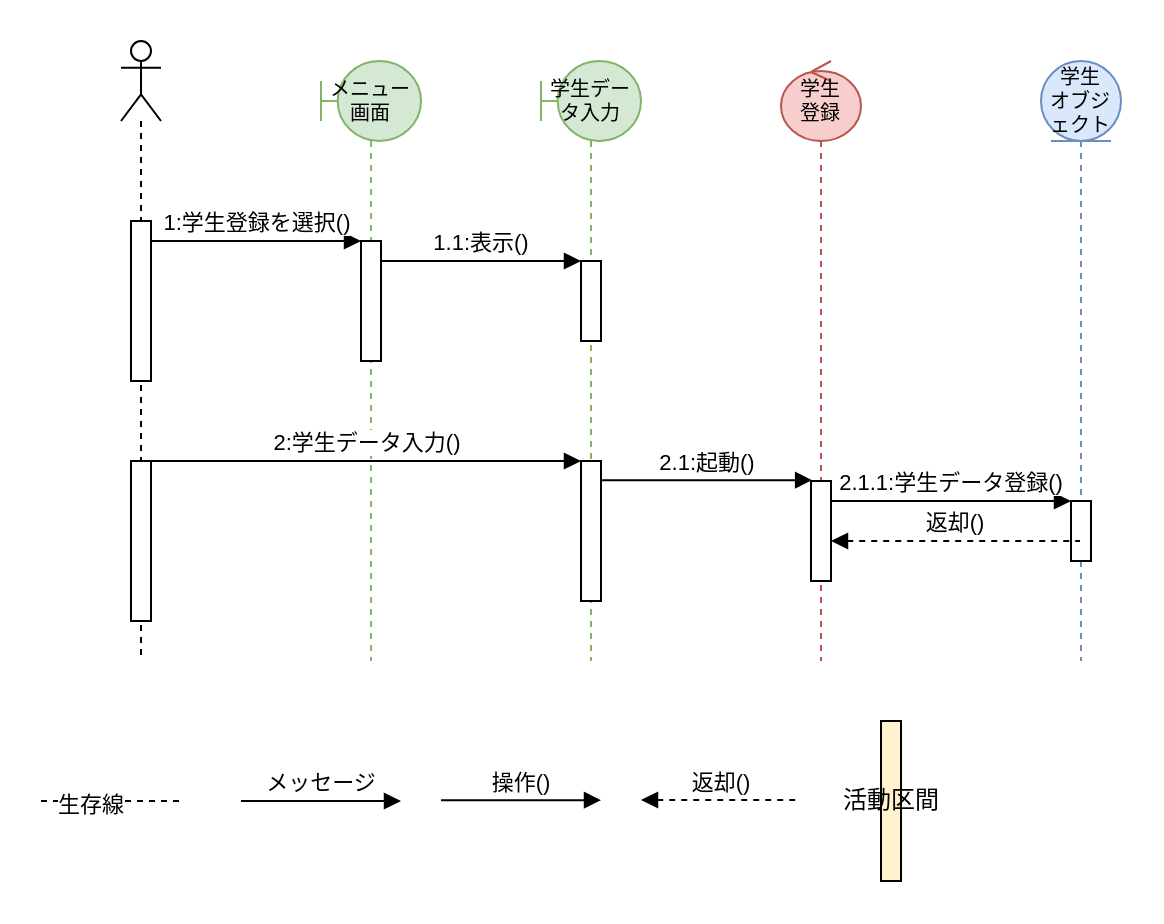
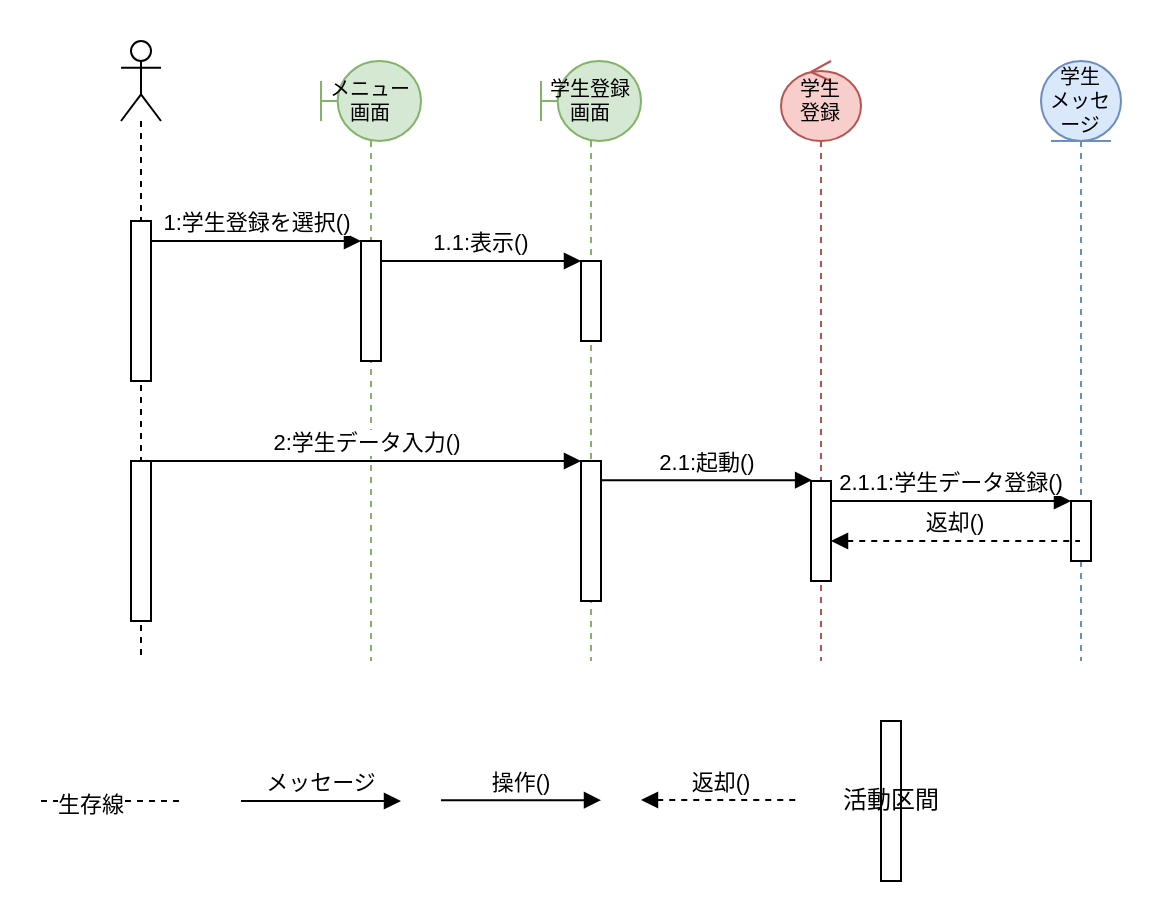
- <mxCell id="7" value="学生データ入力" style="shape=umlLifeline;perimeter=lifelinePerimeter;whiteSpace=wrap;html=1;container=1;dropTarget=0;collapsible=0;recursiveResize=0;outlineConnect=0;portConstraint=eastwest;newEdgeStyle={&quot;curved&quot;:0,&quot;rounded&quot;:0};participant=umlBoundary;fontSize=10;align=center;verticalAlign=middle;fillColor=#d5e8d4;strokeColor=#82b366;" parent="1" vertex="1"><mxGeometry x="270" y="30" width="50" height="300" as="geometry" /></mxCell>
+ <mxCell id="7" value="学生登録画面" style="shape=umlLifeline;perimeter=lifelinePerimeter;whiteSpace=wrap;html=1;container=1;dropTarget=0;collapsible=0;recursiveResize=0;outlineConnect=0;portConstraint=eastwest;newEdgeStyle={&quot;curved&quot;:0,&quot;rounded&quot;:0};participant=umlBoundary;fontSize=10;align=center;verticalAlign=middle;fillColor=#d5e8d4;strokeColor=#82b366;" parent="1" vertex="1"><mxGeometry x="270" y="30" width="50" height="300" as="geometry" /></mxCell>
- <mxCell id="12" value="学生&lt;br&gt;オブジェクト" style="shape=umlLifeline;perimeter=lifelinePerimeter;whiteSpace=wrap;html=1;container=1;dropTarget=0;collapsible=0;recursiveResize=0;outlineConnect=0;portConstraint=eastwest;newEdgeStyle={&quot;curved&quot;:0,&quot;rounded&quot;:0};participant=umlEntity;fontSize=10;fillColor=#dae8fc;strokeColor=#6c8ebf;" parent="1" vertex="1"><mxGeometry x="520" y="30" width="40" height="300" as="geometry" /></mxCell>
+ <mxCell id="12" value="学生&lt;br&gt;メッセージ" style="shape=umlLifeline;perimeter=lifelinePerimeter;whiteSpace=wrap;html=1;container=1;dropTarget=0;collapsible=0;recursiveResize=0;outlineConnect=0;portConstraint=eastwest;newEdgeStyle={&quot;curved&quot;:0,&quot;rounded&quot;:0};participant=umlEntity;fontSize=10;fillColor=#dae8fc;strokeColor=#6c8ebf;" parent="1" vertex="1"><mxGeometry x="520" y="30" width="40" height="300" as="geometry" /></mxCell>
- <mxCell id="22" value="活動区間" style="html=1;points=[[0,0,0,0,5],[0,1,0,0,-5],[1,0,0,0,5],[1,1,0,0,-5]];perimeter=orthogonalPerimeter;outlineConnect=0;targetShapes=umlLifeline;portConstraint=eastwest;newEdgeStyle={&quot;curved&quot;:0,&quot;rounded&quot;:0};fillColor=#fff2cc;" parent="1" vertex="1"><mxGeometry x="440" y="360" width="10" height="80" as="geometry" /></mxCell>
+ <mxCell id="22" value="活動区間" style="html=1;points=[[0,0,0,0,5],[0,1,0,0,-5],[1,0,0,0,5],[1,1,0,0,-5]];perimeter=orthogonalPerimeter;outlineConnect=0;targetShapes=umlLifeline;portConstraint=eastwest;newEdgeStyle={&quot;curved&quot;:0,&quot;rounded&quot;:0};" parent="1" vertex="1"><mxGeometry x="440" y="360" width="10" height="80" as="geometry" /></mxCell>
